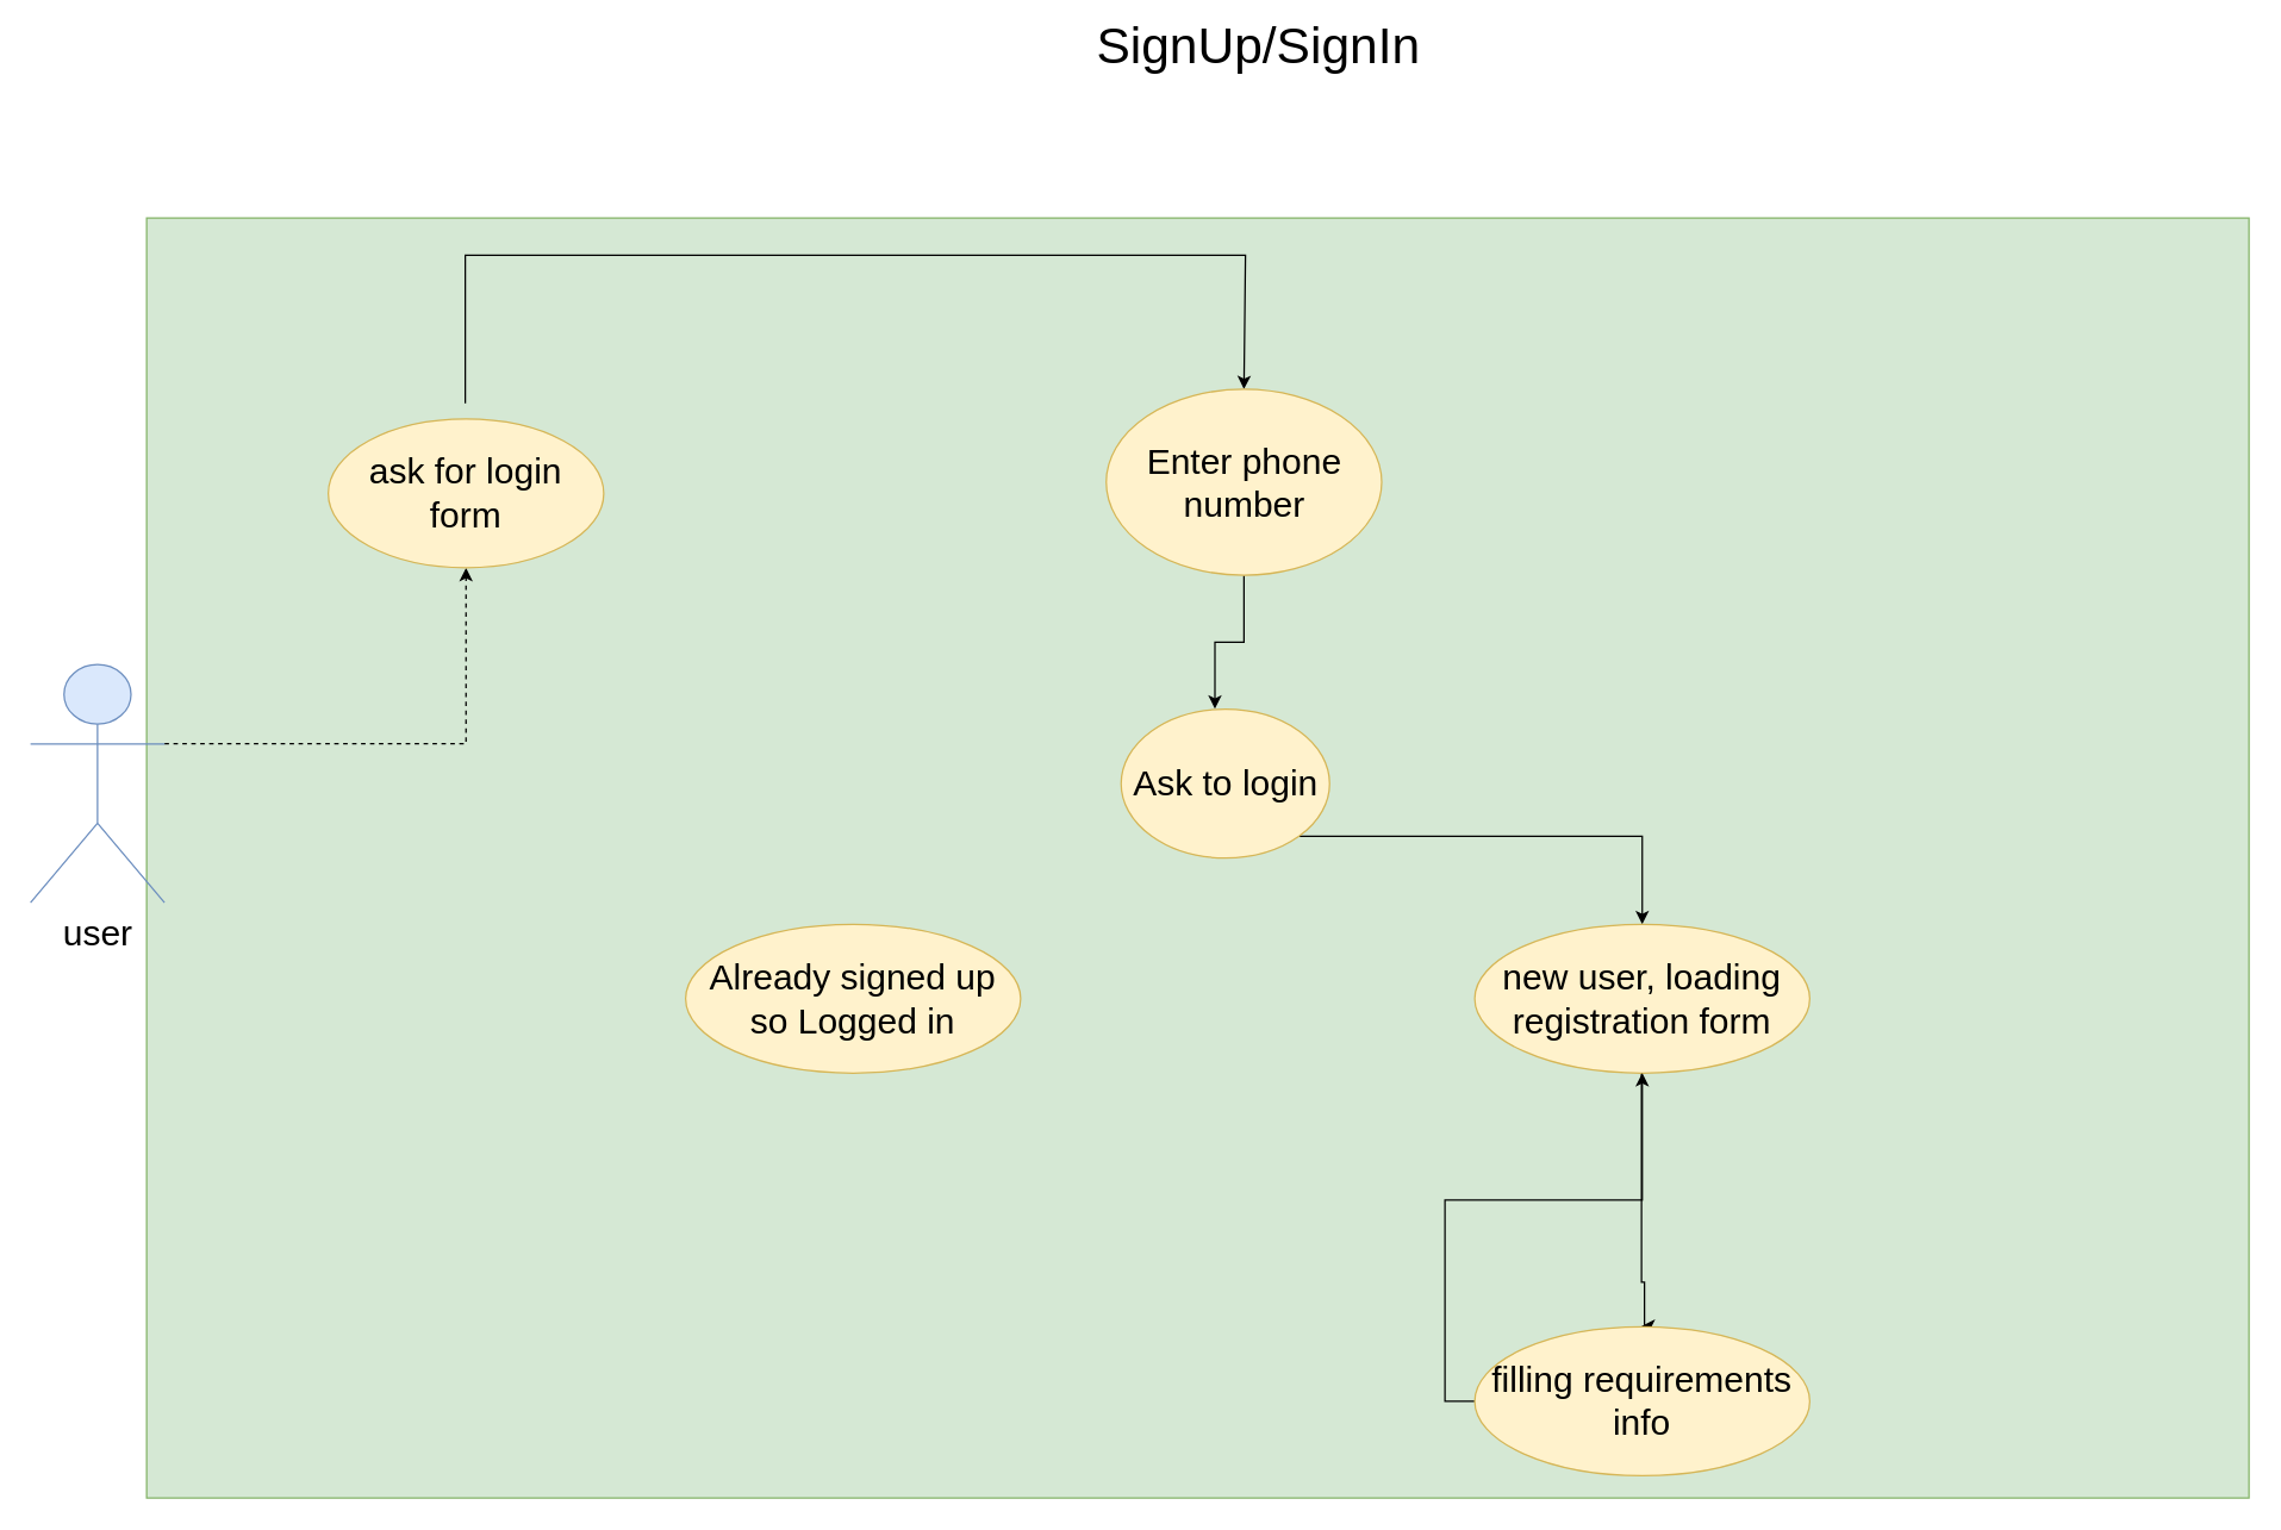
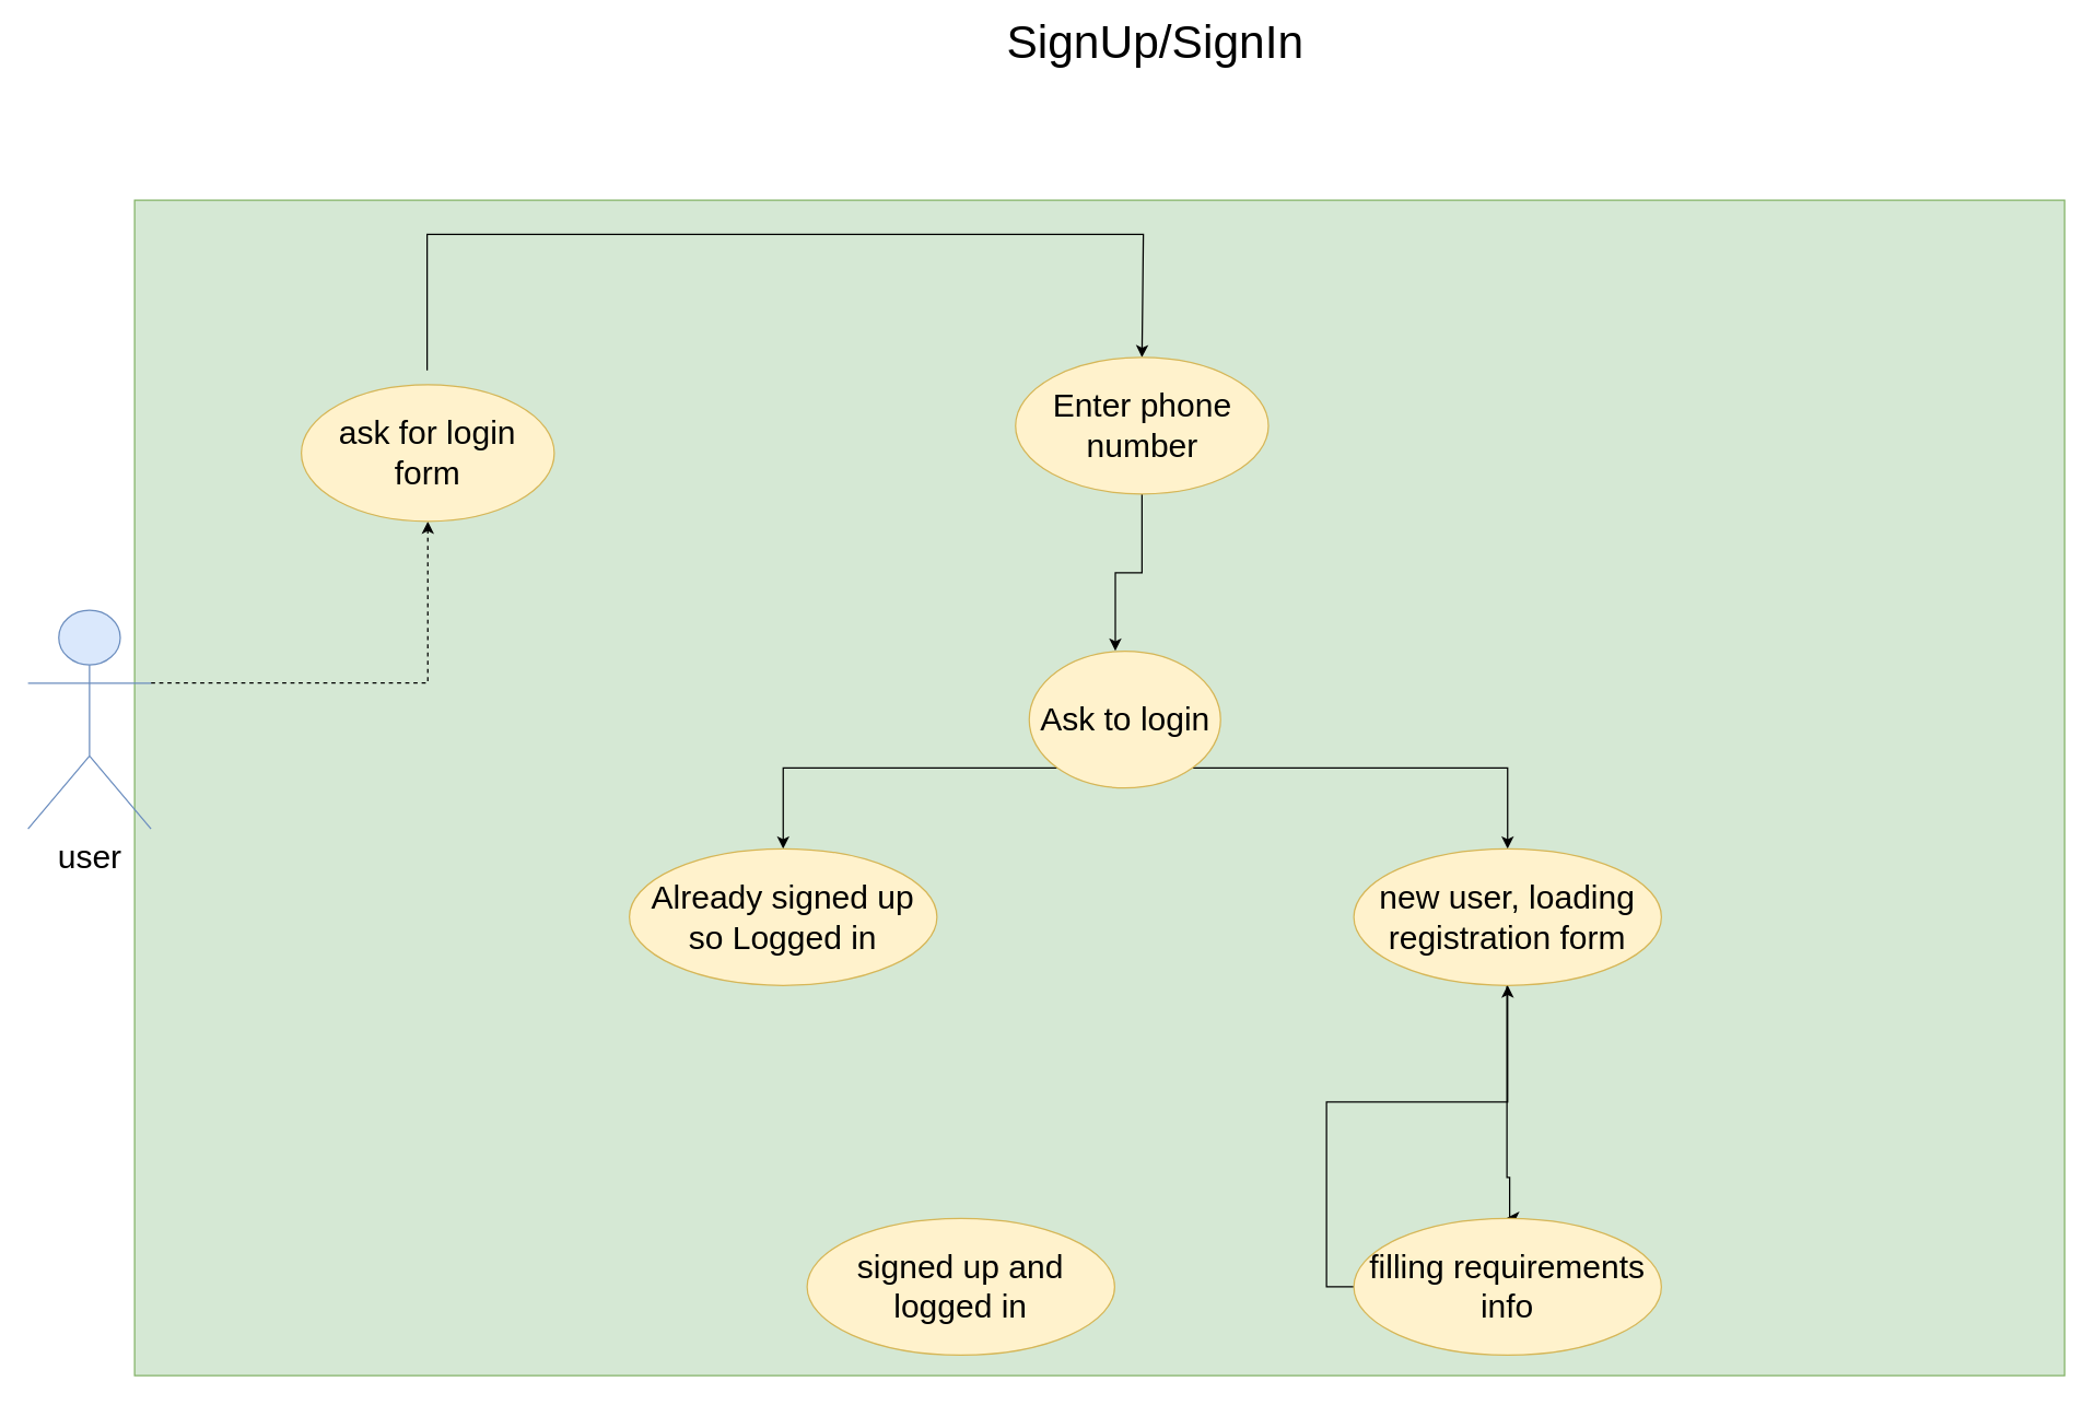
- <mxCell id="9" value="Enter phone number" style="ellipse;whiteSpace=wrap;html=1;fontSize=24;fillColor=#fff2cc;strokeColor=#d6b656;" vertex="1" parent="1"><mxGeometry x="742.5" y="261" width="185" height="125" as="geometry" /></mxCell>
+ <mxCell id="9" value="Enter phone number" style="ellipse;whiteSpace=wrap;html=1;fontSize=24;fillColor=#fff2cc;strokeColor=#d6b656;" vertex="1" parent="1"><mxGeometry x="742.5" y="261" width="185" height="100" as="geometry" /></mxCell>
+ <mxCell id="10" style="edgeStyle=orthogonalEdgeStyle;rounded=0;orthogonalLoop=1;jettySize=auto;html=1;exitX=0;exitY=1;exitDx=0;exitDy=0;fontSize=24;fontColor=#000000;entryX=0.5;entryY=0;entryDx=0;entryDy=0;" edge="1" parent="1" source="12" target="13"><mxGeometry relative="1" as="geometry"><mxPoint x="340" y="621" as="targetPoint" /></mxGeometry></mxCell>
+ <mxCell id="18" value="signed up and logged in&lt;br&gt;" style="ellipse;whiteSpace=wrap;html=1;fontSize=24;fillColor=#fff2cc;strokeColor=#d6b656;" vertex="1" parent="1"><mxGeometry x="590" y="891" width="225" height="100" as="geometry" /></mxCell>
